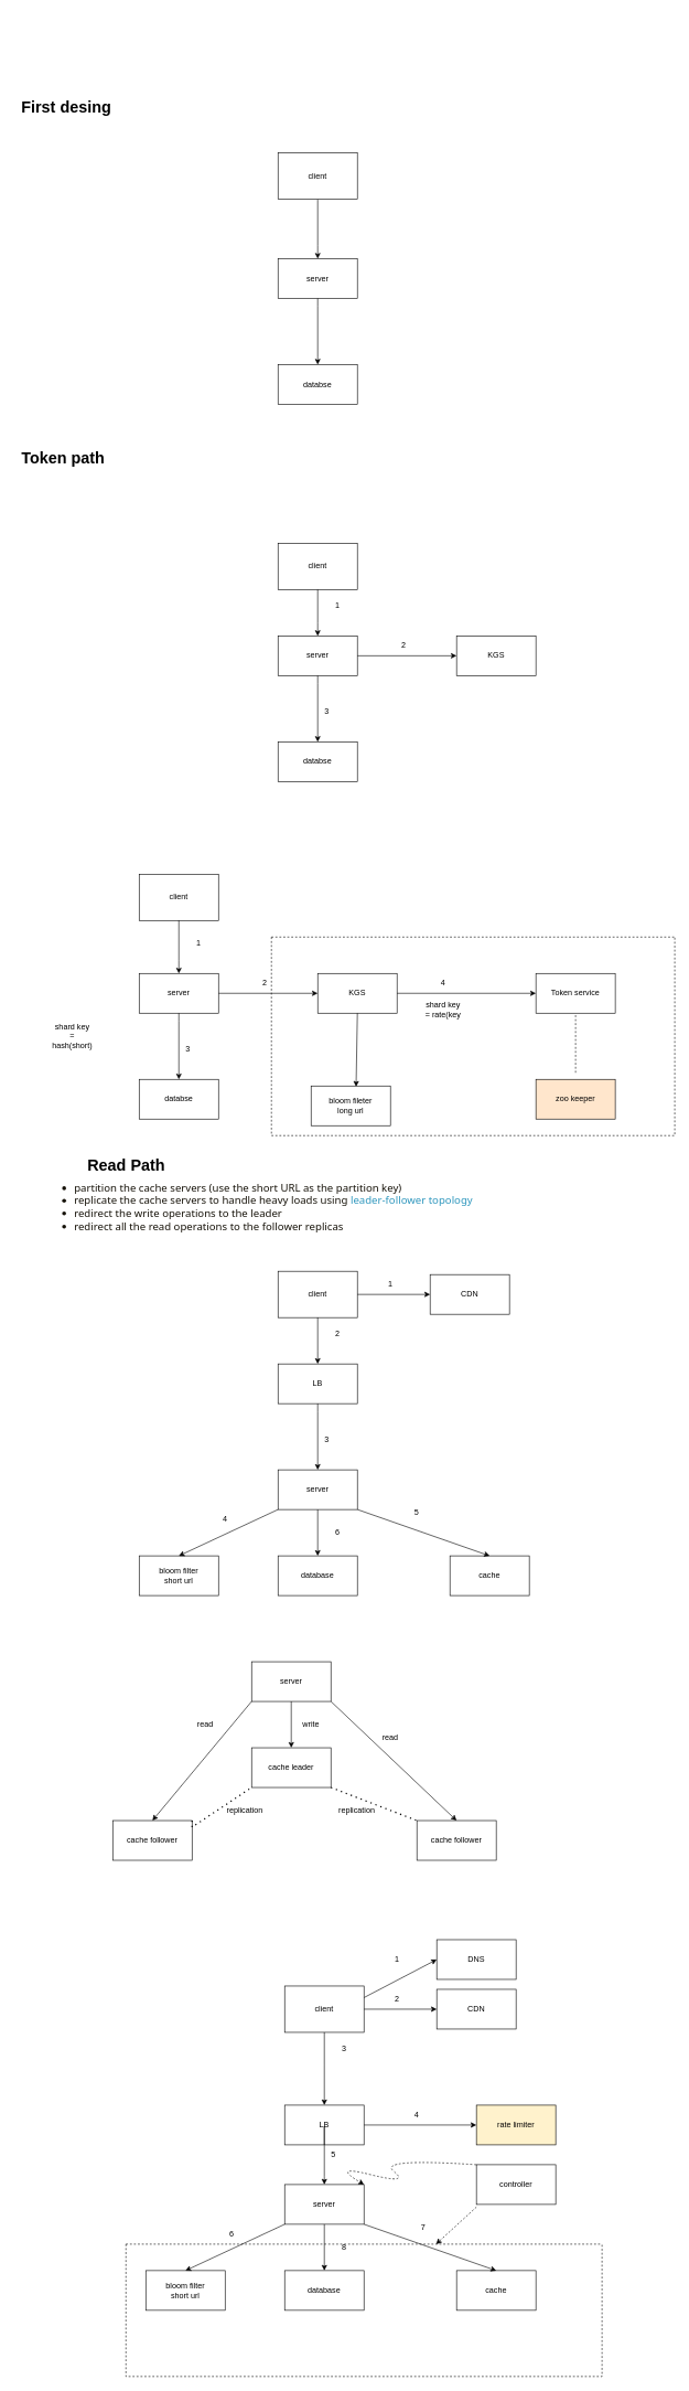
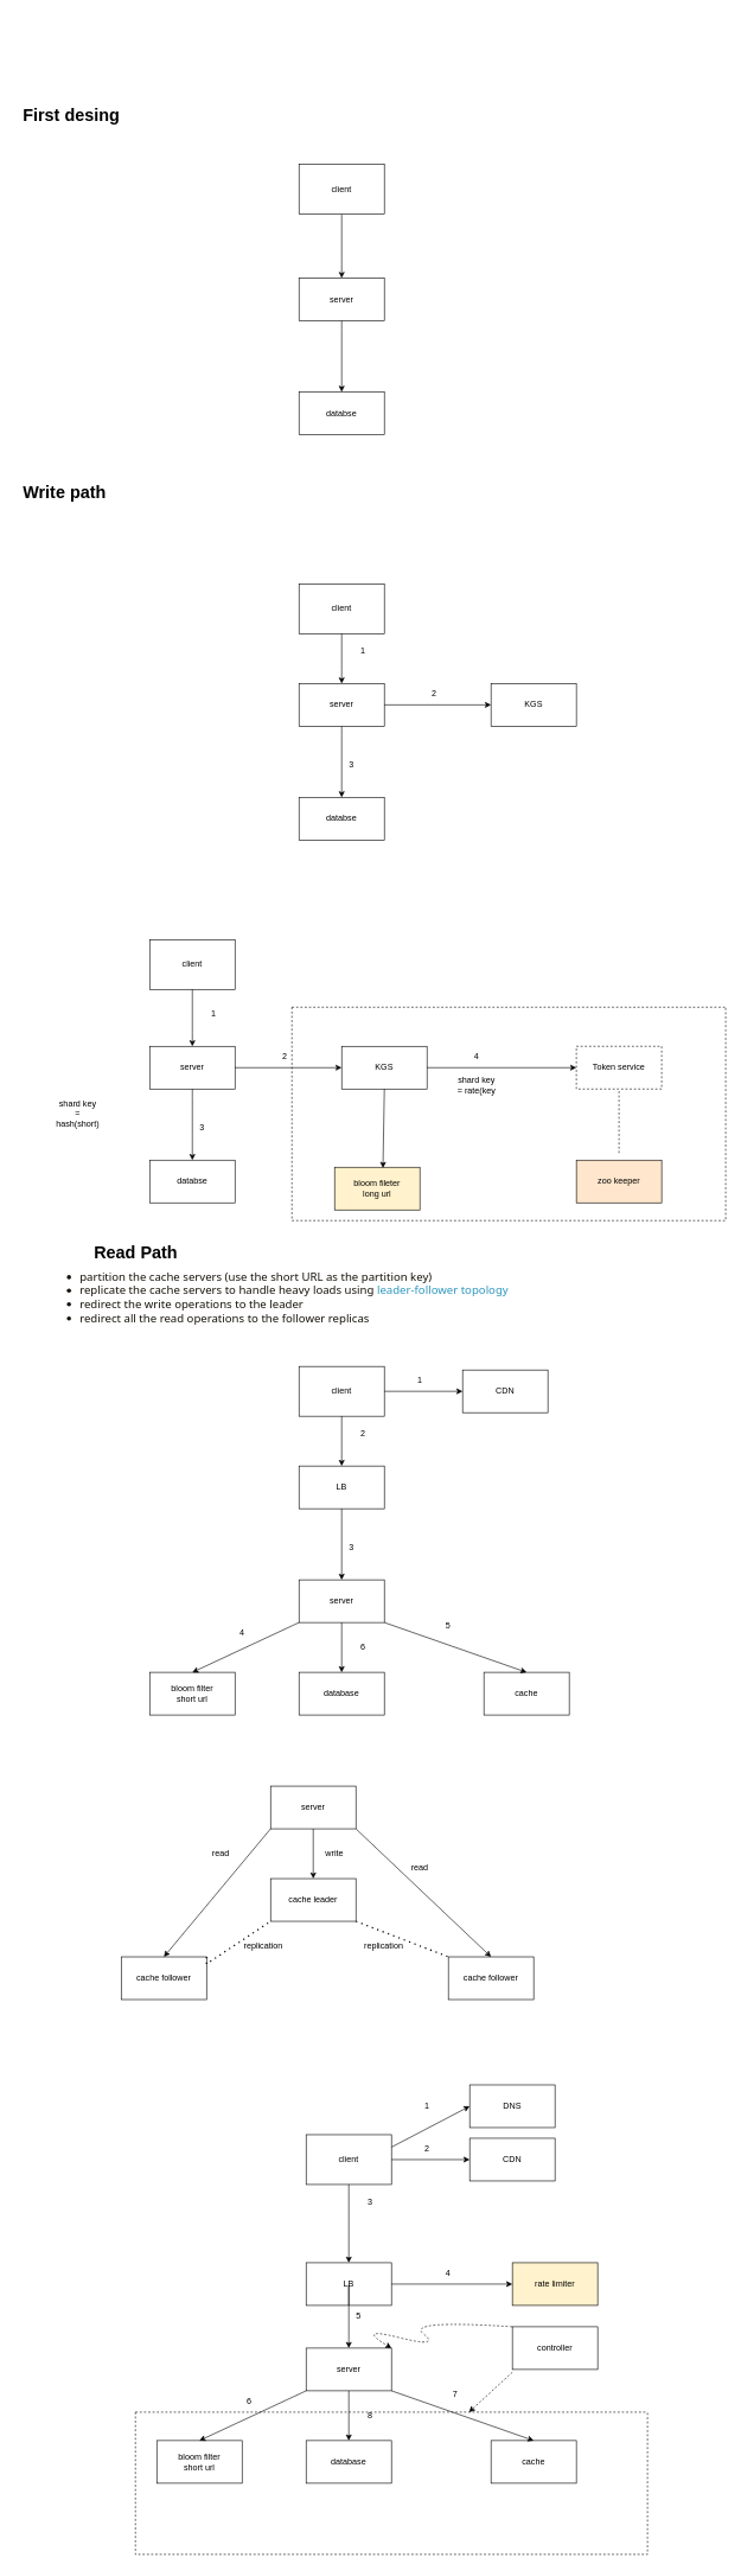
- <mxCell id="102" value="&lt;h1 style=&quot;margin-top: 0px;&quot;&gt;Token path&lt;/h1&gt;" style="text;html=1;whiteSpace=wrap;overflow=hidden;rounded=0;" vertex="1" parent="1"><mxGeometry x="30" y="670" width="180" height="120" as="geometry" /></mxCell>
+ <mxCell id="102" value="&lt;h1 style=&quot;margin-top: 0px;&quot;&gt;Write path&lt;/h1&gt;" style="text;html=1;whiteSpace=wrap;overflow=hidden;rounded=0;" vertex="1" parent="1"><mxGeometry x="30" y="670" width="180" height="120" as="geometry" /></mxCell>
- <mxCell id="27" value="Token service" style="rounded=0;whiteSpace=wrap;html=1;" vertex="1" parent="1"><mxGeometry x="810" y="1470" width="120" height="60" as="geometry" /></mxCell>
+ <mxCell id="27" value="Token service" style="rounded=0;whiteSpace=wrap;html=1;dashed=1;" vertex="1" parent="1"><mxGeometry x="810" y="1470" width="120" height="60" as="geometry" /></mxCell>
- <mxCell id="30" value="bloom fileter&lt;br&gt;long url" style="rounded=0;whiteSpace=wrap;html=1;" vertex="1" parent="1"><mxGeometry x="470" y="1640" width="120" height="60" as="geometry" /></mxCell>
+ <mxCell id="30" value="bloom fileter&lt;br&gt;long url" style="rounded=0;whiteSpace=wrap;html=1;fillColor=#fff2cc;" vertex="1" parent="1"><mxGeometry x="470" y="1640" width="120" height="60" as="geometry" /></mxCell>
